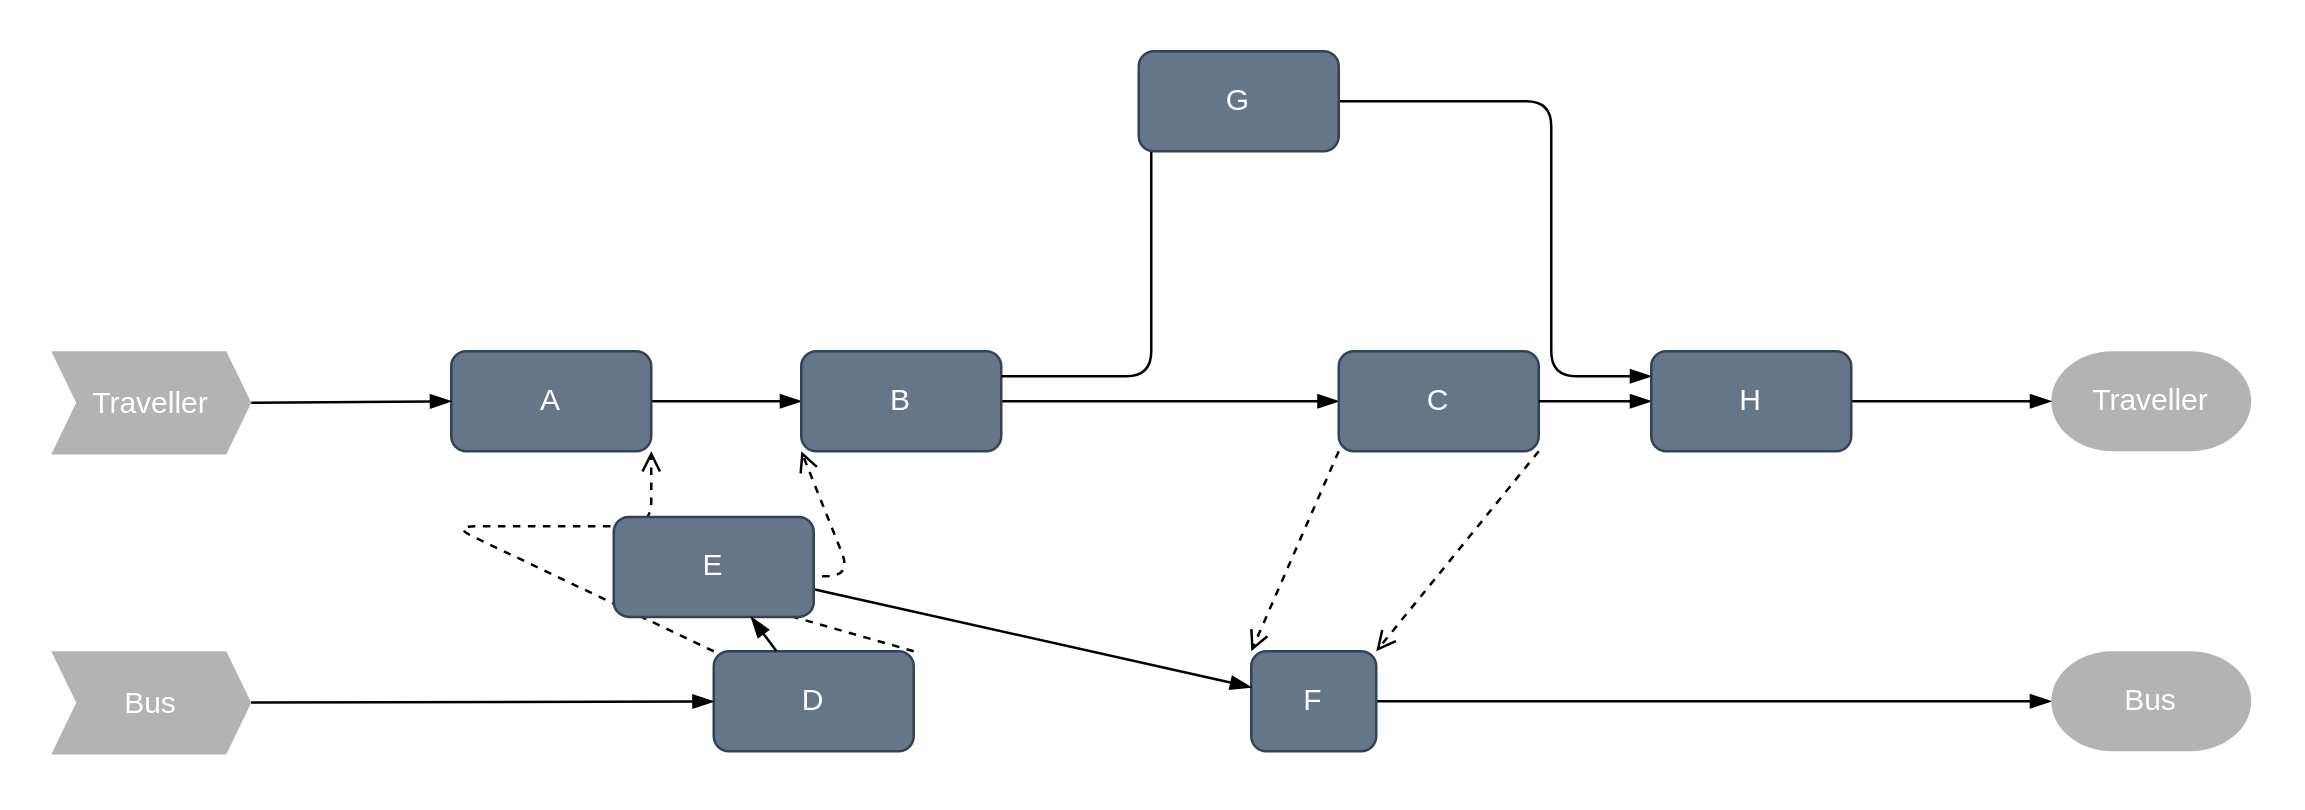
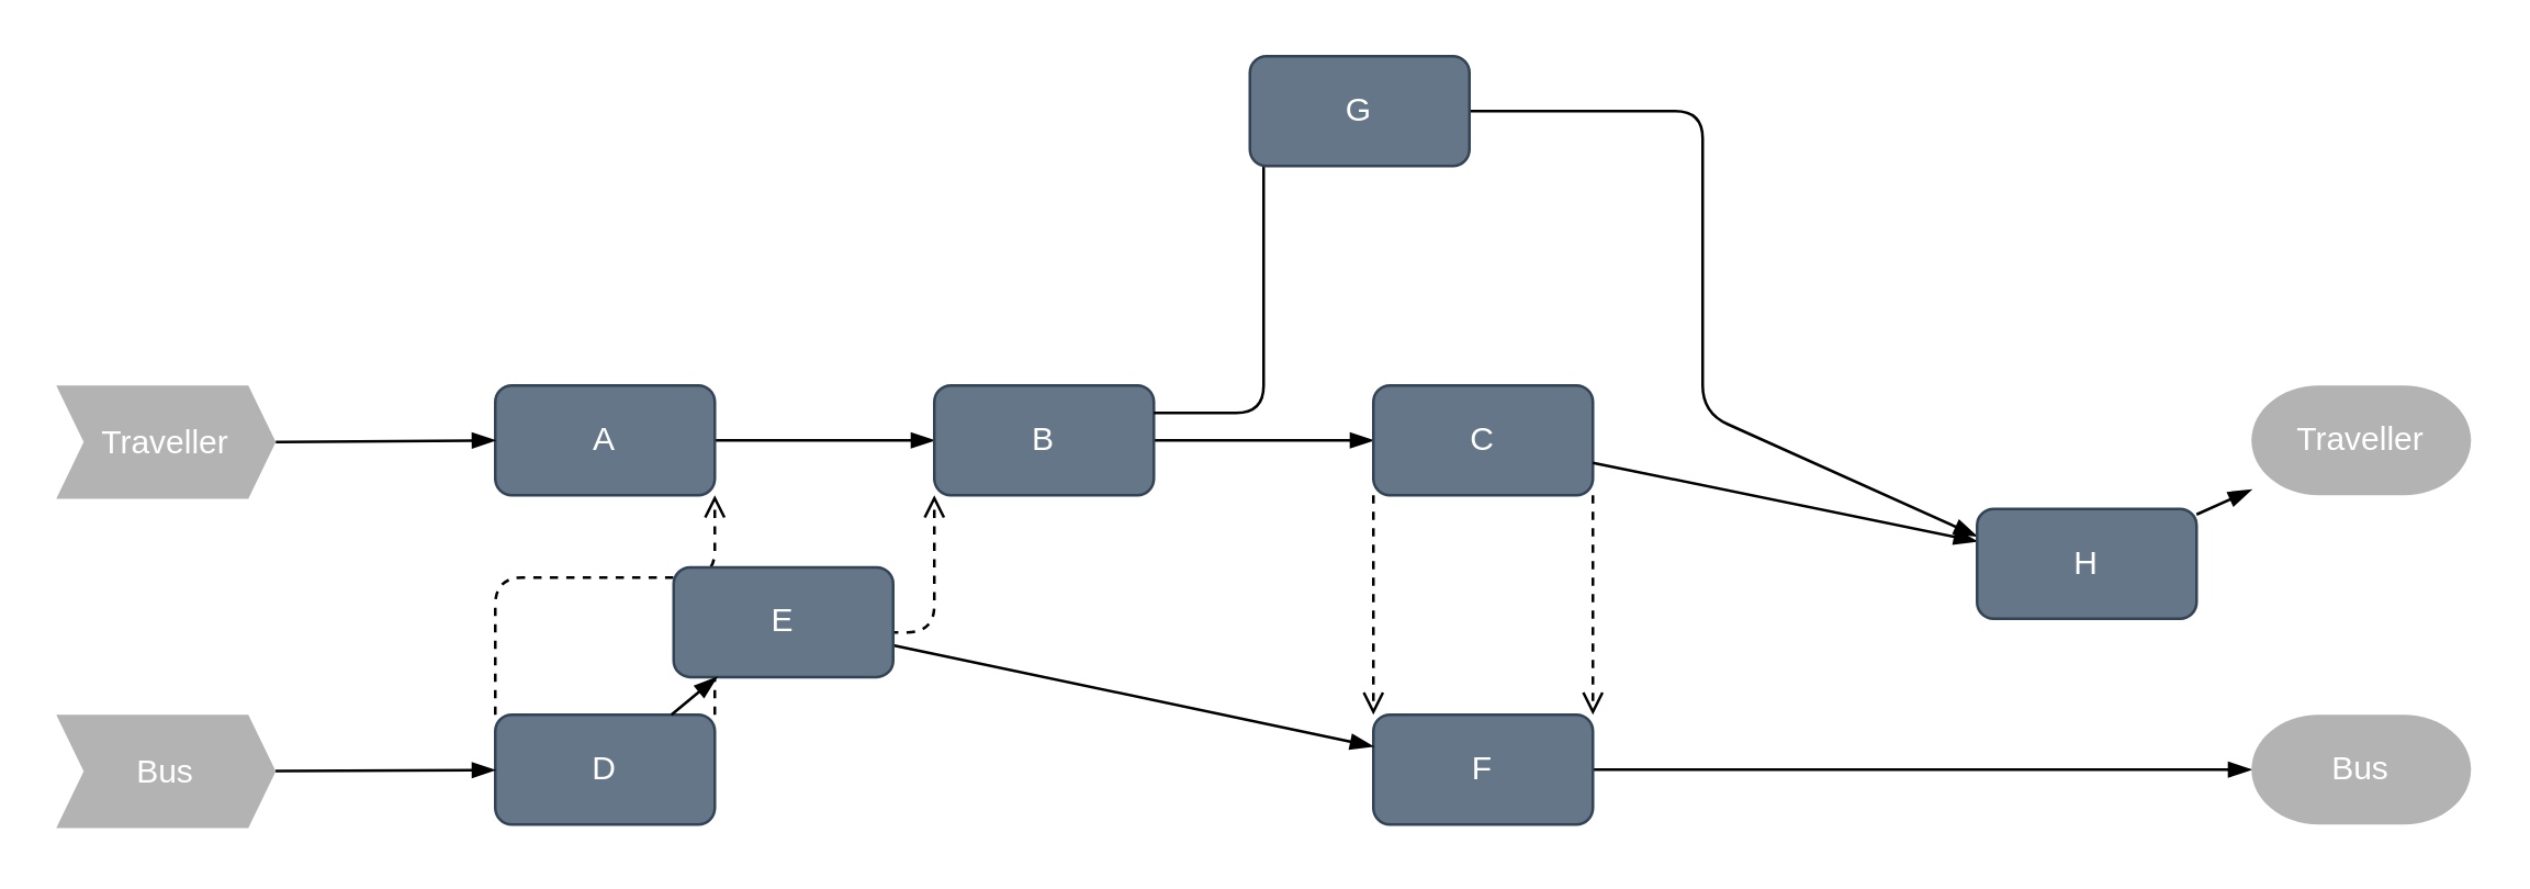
- <mxCell id="6" value="B" style="rounded=1;whiteSpace=wrap;html=1;fillColor=#647687;fontColor=#ffffff;strokeColor=#314354;" parent="1" vertex="1"><mxGeometry x="320" y="140" width="80" height="40" as="geometry" /></mxCell>
+ <mxCell id="6" value="B" style="rounded=1;whiteSpace=wrap;html=1;fillColor=#647687;fontColor=#ffffff;strokeColor=#314354;" parent="1" vertex="1"><mxGeometry x="340" y="140" width="80" height="40" as="geometry" /></mxCell>
- <mxCell id="7" value="C" style="rounded=1;whiteSpace=wrap;html=1;fillColor=#647687;fontColor=#ffffff;strokeColor=#314354;" parent="1" vertex="1"><mxGeometry x="535" y="140" width="80" height="40" as="geometry" /></mxCell>
+ <mxCell id="7" value="C" style="rounded=1;whiteSpace=wrap;html=1;fillColor=#647687;fontColor=#ffffff;strokeColor=#314354;" parent="1" vertex="1"><mxGeometry x="500" y="140" width="80" height="40" as="geometry" /></mxCell>
- <mxCell id="28" value="H" style="rounded=1;whiteSpace=wrap;html=1;fillColor=#647687;fontColor=#ffffff;strokeColor=#314354;" vertex="1" parent="1"><mxGeometry x="660" y="140" width="80" height="40" as="geometry" /></mxCell>
+ <mxCell id="28" value="H" style="rounded=1;whiteSpace=wrap;html=1;fillColor=#647687;fontColor=#ffffff;strokeColor=#314354;" vertex="1" parent="1"><mxGeometry x="720" y="185" width="80" height="40" as="geometry" /></mxCell>
- <mxCell id="12" value="D" style="rounded=1;whiteSpace=wrap;html=1;fillColor=#647687;fontColor=#ffffff;strokeColor=#314354;" parent="1" vertex="1"><mxGeometry x="285" y="260" width="80" height="40" as="geometry" /></mxCell>
+ <mxCell id="12" value="D" style="rounded=1;whiteSpace=wrap;html=1;fillColor=#647687;fontColor=#ffffff;strokeColor=#314354;" parent="1" vertex="1"><mxGeometry x="180" y="260" width="80" height="40" as="geometry" /></mxCell>
- <mxCell id="13" value="F" style="rounded=1;whiteSpace=wrap;html=1;fillColor=#647687;fontColor=#ffffff;strokeColor=#314354;" parent="1" vertex="1"><mxGeometry x="500" y="260" width="50" height="40" as="geometry" /></mxCell>
+ <mxCell id="13" value="F" style="rounded=1;whiteSpace=wrap;html=1;fillColor=#647687;fontColor=#ffffff;strokeColor=#314354;" parent="1" vertex="1"><mxGeometry x="500" y="260" width="80" height="40" as="geometry" /></mxCell>
